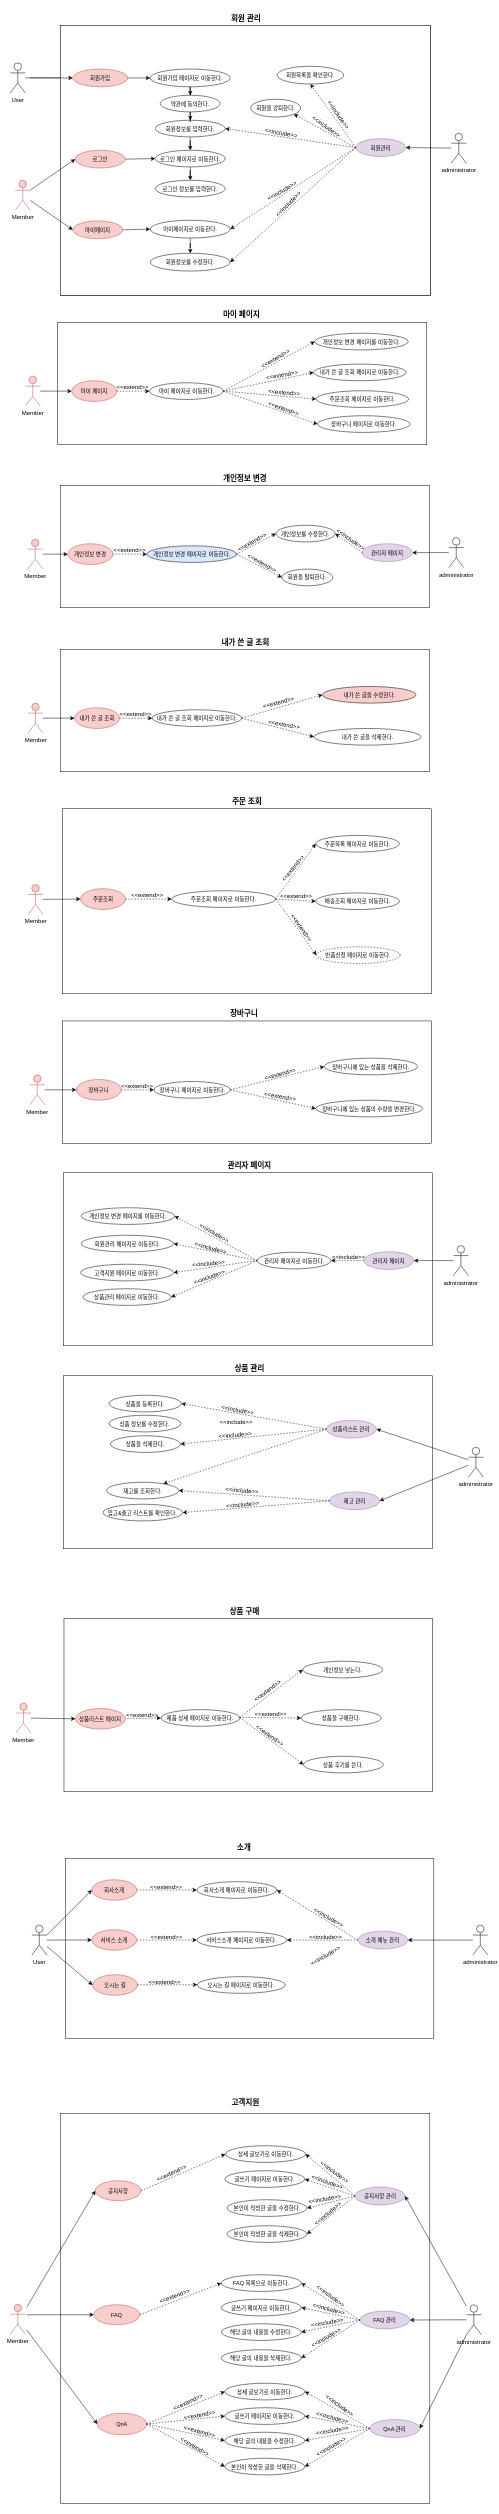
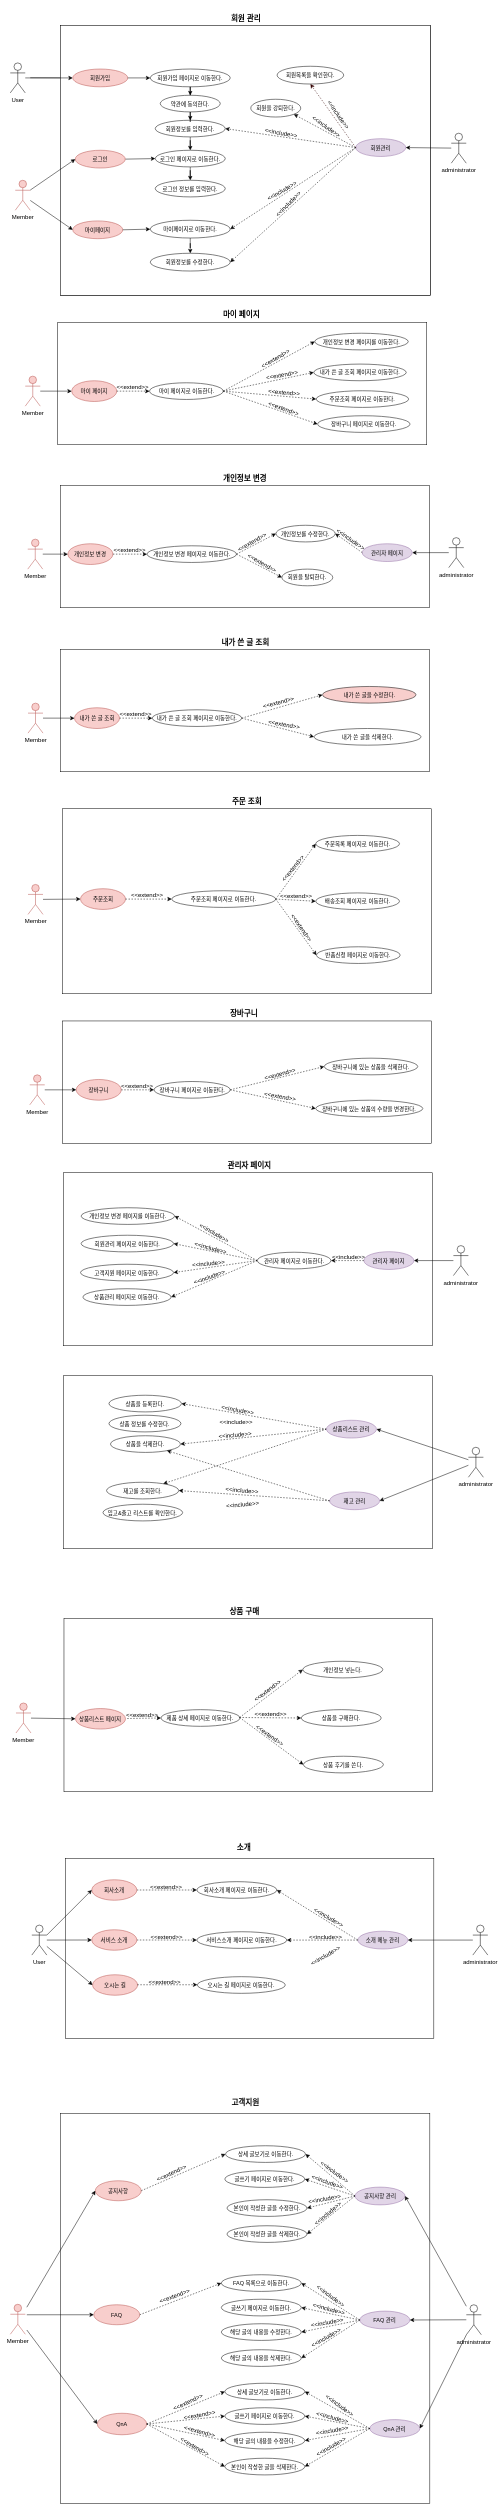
- <mxCell id="356" value="개인정보 변경 페이지로 이동한다." style="ellipse;whiteSpace=wrap;html=1;fontSize=11;fillColor=#dae8fc;" parent="1" vertex="1"><mxGeometry x="293.5" y="1091.09" width="179" height="33.33" as="geometry" /></mxCell>
+ <mxCell id="356" value="개인정보 변경 페이지로 이동한다." style="ellipse;whiteSpace=wrap;html=1;fontSize=11;" parent="1" vertex="1"><mxGeometry x="293.5" y="1091.09" width="179" height="33.33" as="geometry" /></mxCell>
- <mxCell id="244" value="반품신청 페이지로 이동한다." style="ellipse;whiteSpace=wrap;html=1;fontSize=11;dashed=1;" parent="1" vertex="1"><mxGeometry x="632.35" y="1893.09" width="167.5" height="33.33" as="geometry" /></mxCell>
+ <mxCell id="244" value="반품신청 페이지로 이동한다." style="ellipse;whiteSpace=wrap;html=1;fontSize=11;" parent="1" vertex="1"><mxGeometry x="632.35" y="1893.09" width="167.5" height="33.33" as="geometry" /></mxCell>
- <mxCell id="285" value="&lt;span style=&quot;font-size: 15px;&quot;&gt;상품 관리&lt;/span&gt;" style="text;html=1;align=center;verticalAlign=middle;resizable=0;points=[];autosize=1;strokeColor=none;fillColor=none;fontSize=14;fontStyle=1" parent="1" vertex="1"><mxGeometry x="456.65" y="2720" width="82" height="30" as="geometry" /></mxCell>
- <mxCell id="303" value="" style="endArrow=classic;html=1;rounded=0;entryX=1;entryY=0.5;entryDx=0;entryDy=0;exitX=0;exitY=0.5;exitDx=0;exitDy=0;dashed=1;" parent="1" source="296" target="302" edge="1"><mxGeometry width="50" height="50" relative="1" as="geometry"><mxPoint x="634.95" y="3000" as="sourcePoint" /><mxPoint x="342.95" y="3030" as="targetPoint" /></mxGeometry></mxCell>
+ <mxCell id="303" value="" style="endArrow=classic;html=1;rounded=0;exitX=0;exitY=0.5;exitDx=0;exitDy=0;dashed=1;" parent="1" source="296" target="288" edge="1"><mxGeometry width="50" height="50" relative="1" as="geometry"><mxPoint x="634.95" y="3000" as="sourcePoint" /><mxPoint x="342.95" y="3030" as="targetPoint" /></mxGeometry></mxCell>
